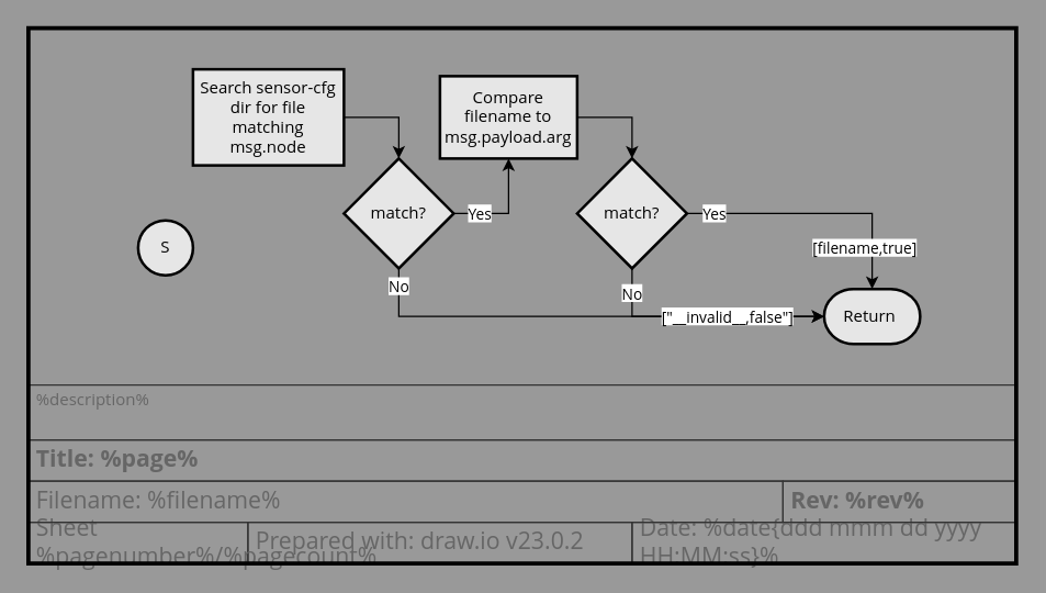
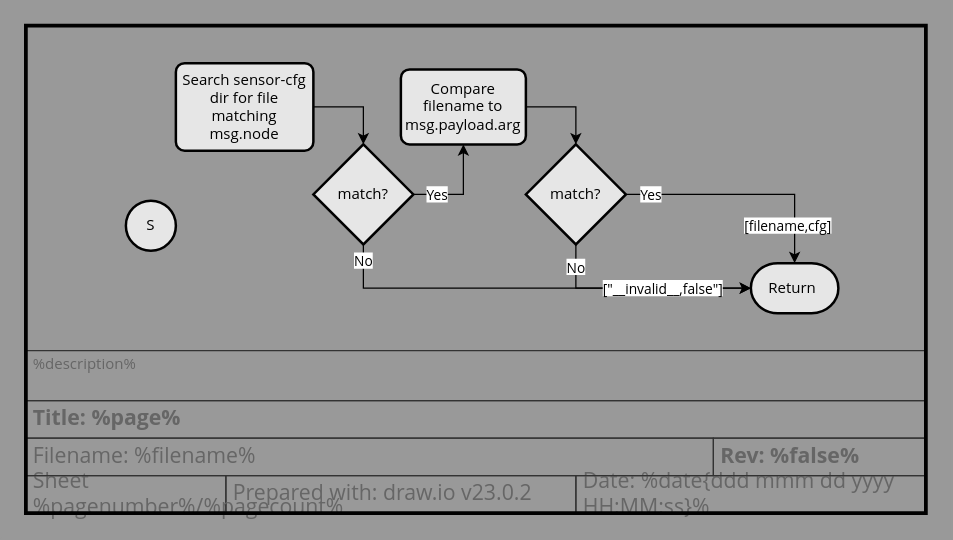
- <mxCell id="14" value="Search sensor-cfg dir for file matching msg.node" style="whiteSpace=wrap;html=1;absoluteArcSize=1;arcSize=14;strokeWidth=2;fillColor=#E6E6E6;fontFamily=Open Sans;rounded=0;" parent="11" vertex="1"><mxGeometry x="140" y="50" width="110" height="70" as="geometry" /></mxCell>
+ <mxCell id="14" value="Search sensor-cfg dir for file matching msg.node" style="rounded=1;whiteSpace=wrap;html=1;absoluteArcSize=1;arcSize=14;strokeWidth=2;fillColor=#E6E6E6;fontFamily=Open Sans;" parent="11" vertex="1"><mxGeometry x="140" y="50" width="110" height="70" as="geometry" /></mxCell>
- <mxCell id="18" value="Compare filename to msg.payload.arg" style="whiteSpace=wrap;html=1;absoluteArcSize=1;arcSize=14;strokeWidth=2;fillColor=#E6E6E6;fontFamily=Open Sans;rounded=0;" parent="11" vertex="1"><mxGeometry x="320" y="55" width="100" height="60" as="geometry" /></mxCell>
+ <mxCell id="18" value="Compare filename to msg.payload.arg" style="rounded=1;whiteSpace=wrap;html=1;absoluteArcSize=1;arcSize=14;strokeWidth=2;fillColor=#E6E6E6;fontFamily=Open Sans;" parent="11" vertex="1"><mxGeometry x="320" y="55" width="100" height="60" as="geometry" /></mxCell>
- <mxCell id="24" value="[filename,true]" style="text;html=1;strokeColor=none;fillColor=none;align=center;verticalAlign=middle;whiteSpace=wrap;rounded=0;fontFamily=Open Sans;fontSize=11;labelBackgroundColor=default;" parent="11" vertex="1"><mxGeometry x="600" y="165" width="60" height="30" as="geometry" /></mxCell>
+ <mxCell id="24" value="[filename,cfg]" style="text;html=1;strokeColor=none;fillColor=none;align=center;verticalAlign=middle;whiteSpace=wrap;rounded=0;fontFamily=Open Sans;fontSize=11;labelBackgroundColor=default;" parent="11" vertex="1"><mxGeometry x="600" y="165" width="60" height="30" as="geometry" /></mxCell>
- <mxCell id="8" value="&lt;b&gt;Rev: %rev%&lt;br&gt;&lt;/b&gt;" style="strokeWidth=1;shadow=0;dashed=0;align=center;html=1;shape=mxgraph.mockup.text.textBox;fontColor=#666666;align=left;fontSize=17;spacingLeft=4;spacingTop=-3;whiteSpace=wrap;strokeColor=#333333;mainText=;fillColor=none;fontFamily=Open Sans;movable=1;resizable=1;rotatable=1;deletable=1;editable=1;locked=0;connectable=1;" parent="1" vertex="1"><mxGeometry x="570" y="350" width="170" height="30" as="geometry" /></mxCell>
+ <mxCell id="8" value="&lt;b&gt;Rev: %false%&lt;br&gt;&lt;/b&gt;" style="strokeWidth=1;shadow=0;dashed=0;align=center;html=1;shape=mxgraph.mockup.text.textBox;fontColor=#666666;align=left;fontSize=17;spacingLeft=4;spacingTop=-3;whiteSpace=wrap;strokeColor=#333333;mainText=;fillColor=none;fontFamily=Open Sans;movable=1;resizable=1;rotatable=1;deletable=1;editable=1;locked=0;connectable=1;" parent="1" vertex="1"><mxGeometry x="570" y="350" width="170" height="30" as="geometry" /></mxCell>
